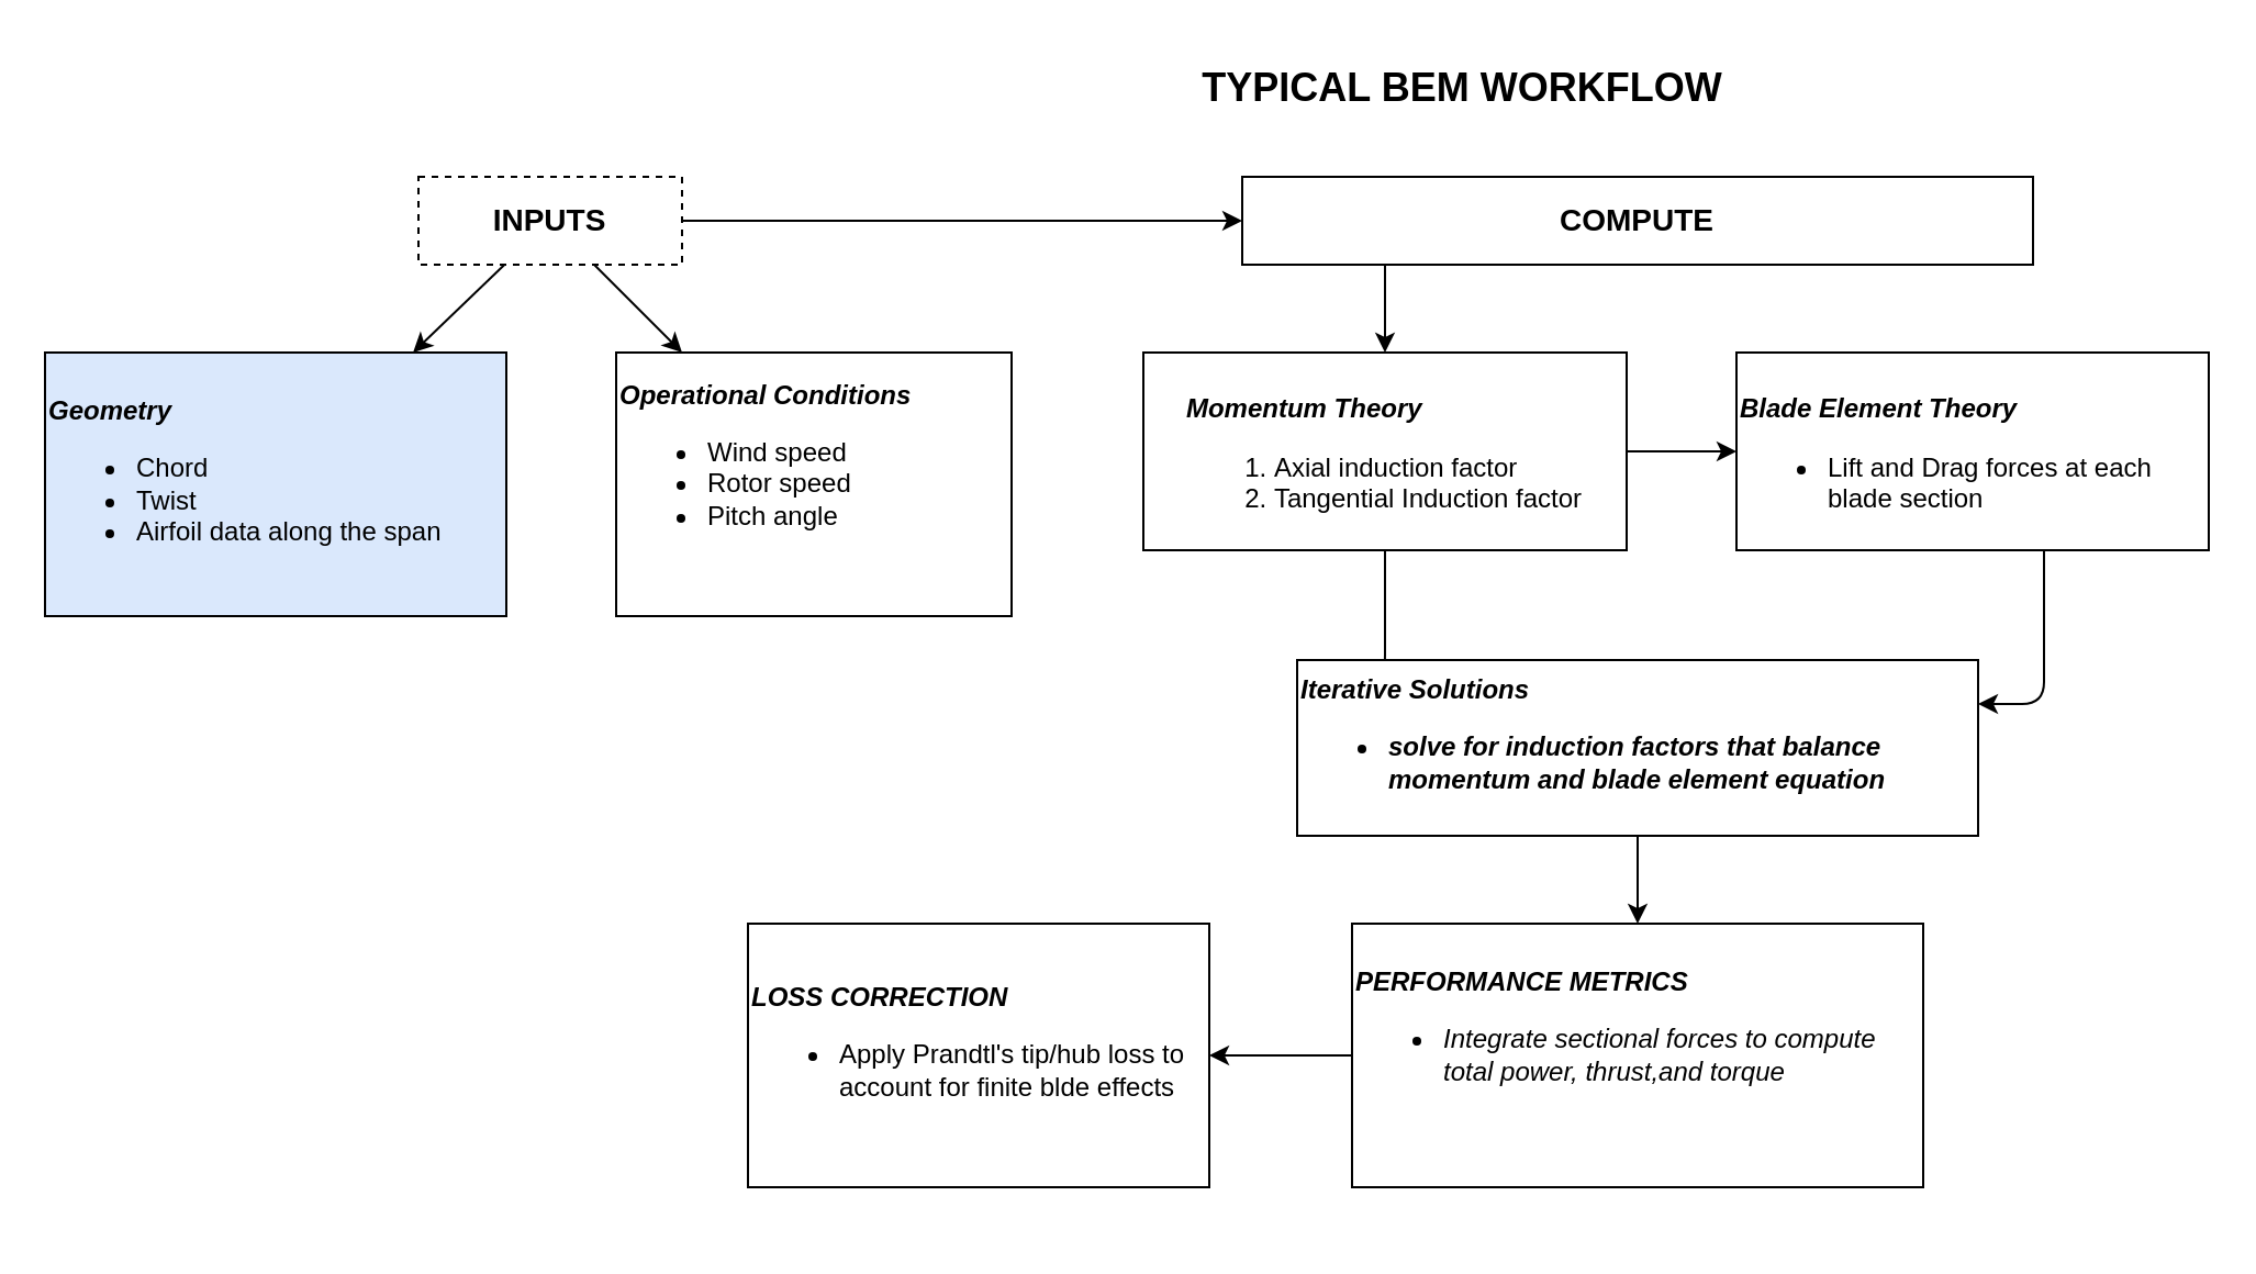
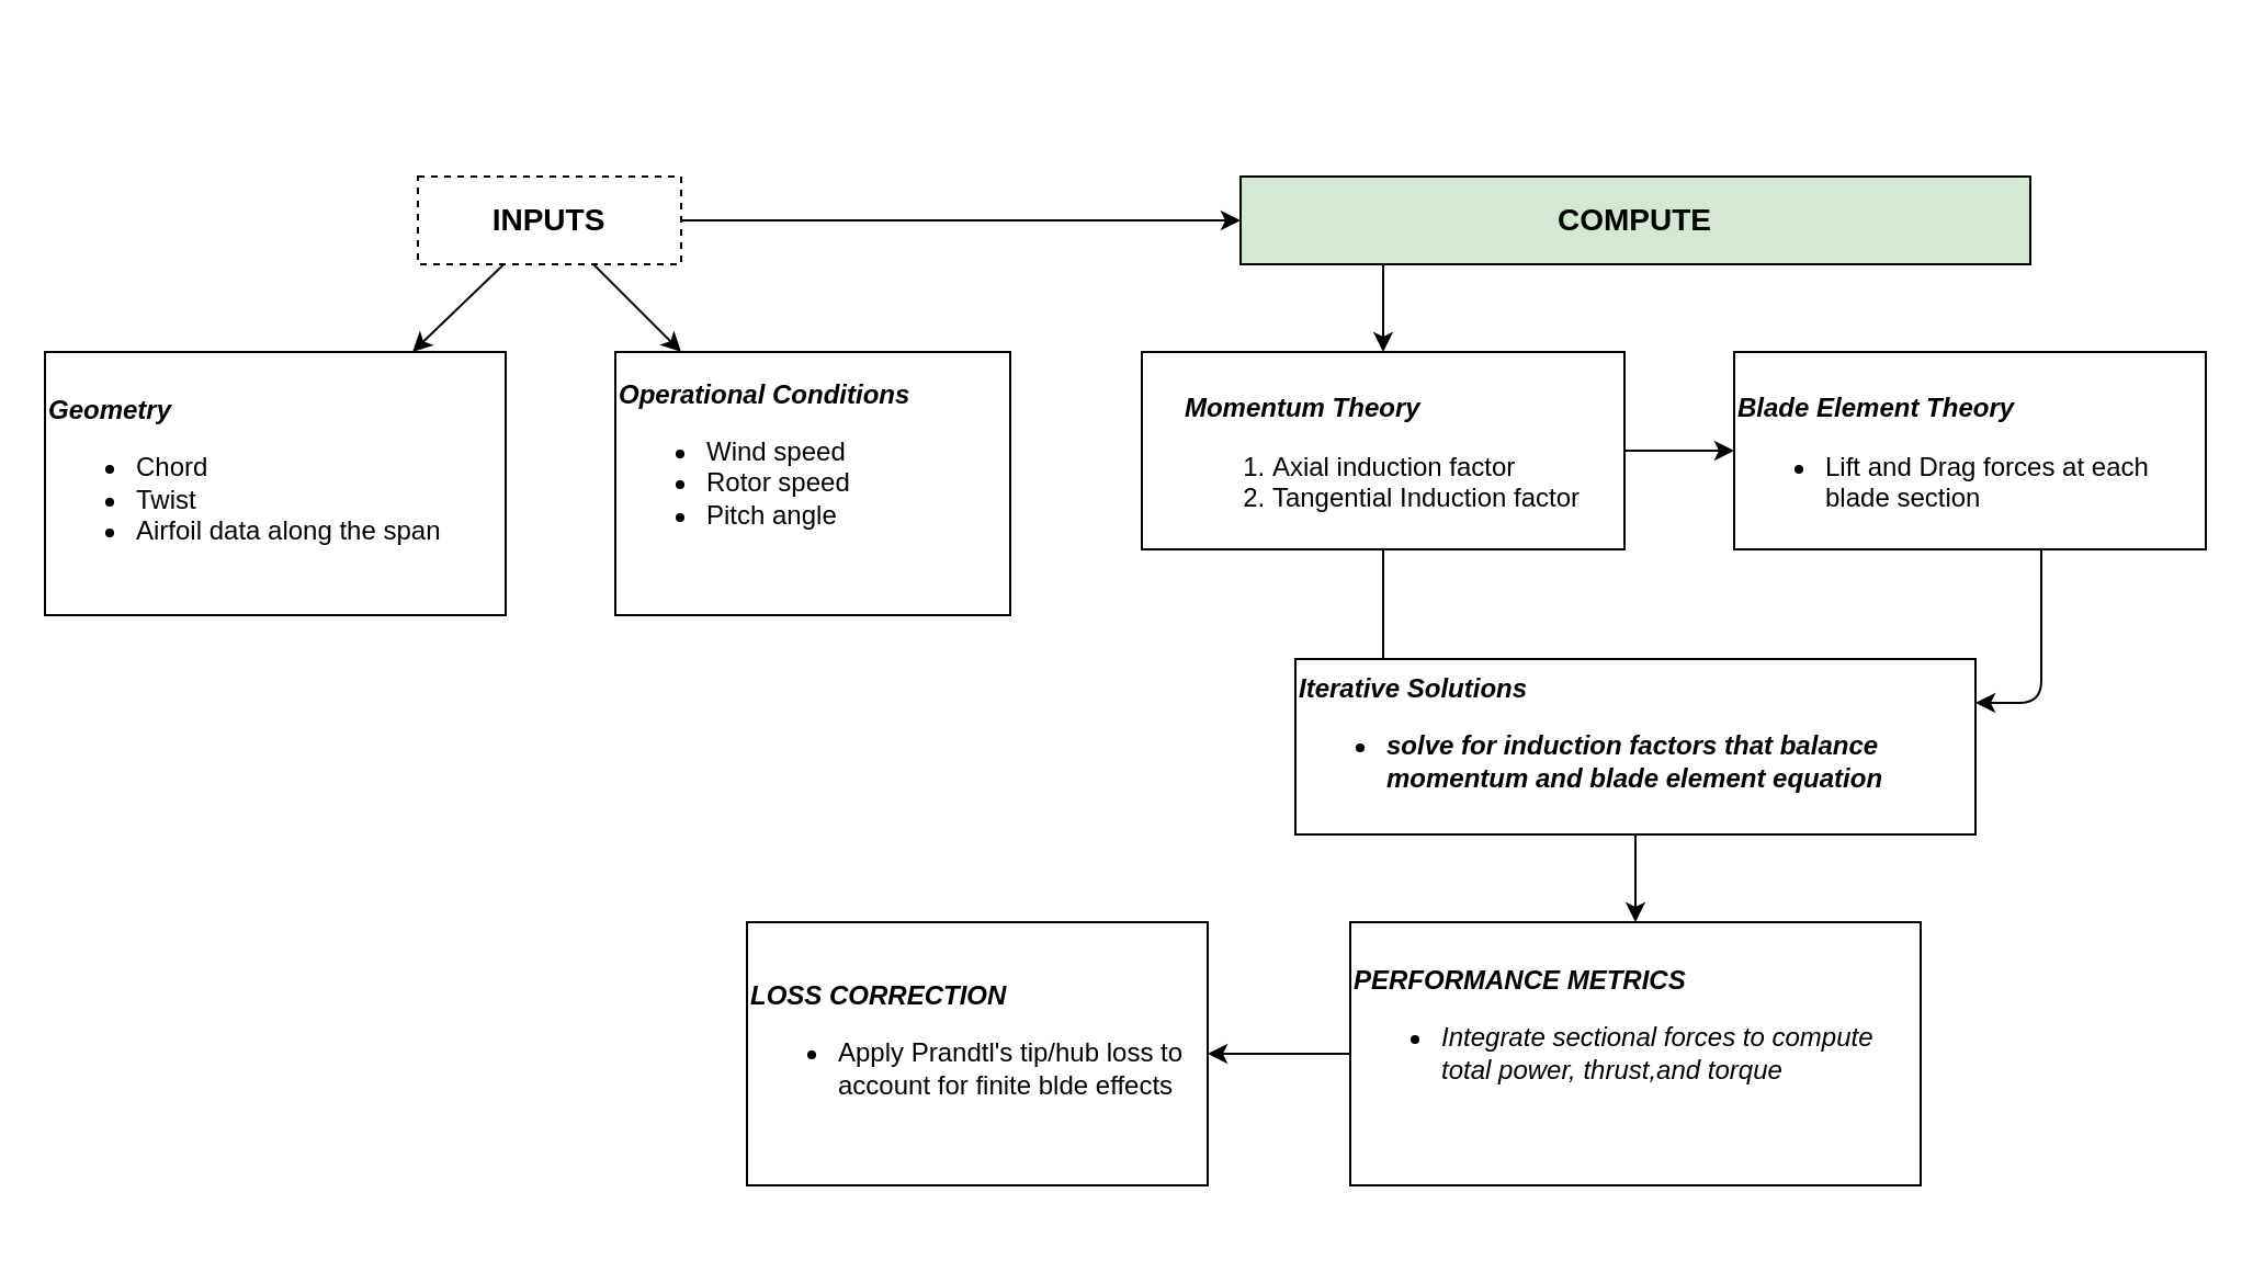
- <mxCell id="20" value="&lt;b&gt;&lt;font style=&quot;font-size: 18px;&quot;&gt;TYPICAL BEM WORKFLOW&lt;/font&gt;&lt;/b&gt;" style="text;html=1;align=center;verticalAlign=middle;resizable=0;points=[];autosize=1;strokeColor=none;fillColor=none;" parent="1" vertex="1"><mxGeometry x="535" y="20" width="260" height="40" as="geometry" /></mxCell>
- <mxCell id="8" value="&lt;b&gt;&lt;font style=&quot;font-size: 14px;&quot;&gt;COMPUTE&lt;/font&gt;&lt;/b&gt;" style="whiteSpace=wrap;html=1;" parent="1" vertex="1"><mxGeometry x="565" y="80" width="360" height="40" as="geometry" /></mxCell>
+ <mxCell id="8" value="&lt;b&gt;&lt;font style=&quot;font-size: 14px;&quot;&gt;COMPUTE&lt;/font&gt;&lt;/b&gt;" style="whiteSpace=wrap;html=1;fillColor=#d5e8d4;" parent="1" vertex="1"><mxGeometry x="565" y="80" width="360" height="40" as="geometry" /></mxCell>
- <mxCell id="6" value="&lt;div&gt;&lt;b&gt;&lt;i&gt;Geometry&lt;/i&gt;&lt;/b&gt;&lt;/div&gt;&lt;ul&gt;&lt;li&gt;&lt;span style=&quot;background-color: transparent;&quot;&gt;Chord&lt;/span&gt;&lt;/li&gt;&lt;li&gt;Twist&lt;/li&gt;&lt;li&gt;Airfoil data along the span&lt;/li&gt;&lt;/ul&gt;" style="whiteSpace=wrap;html=1;align=left;fillColor=#dae8fc;" parent="1" vertex="1"><mxGeometry x="20" y="160" width="210" height="120" as="geometry" /></mxCell>
+ <mxCell id="6" value="&lt;div&gt;&lt;b&gt;&lt;i&gt;Geometry&lt;/i&gt;&lt;/b&gt;&lt;/div&gt;&lt;ul&gt;&lt;li&gt;&lt;span style=&quot;background-color: transparent;&quot;&gt;Chord&lt;/span&gt;&lt;/li&gt;&lt;li&gt;Twist&lt;/li&gt;&lt;li&gt;Airfoil data along the span&lt;/li&gt;&lt;/ul&gt;" style="whiteSpace=wrap;html=1;align=left;" parent="1" vertex="1"><mxGeometry x="20" y="160" width="210" height="120" as="geometry" /></mxCell>
